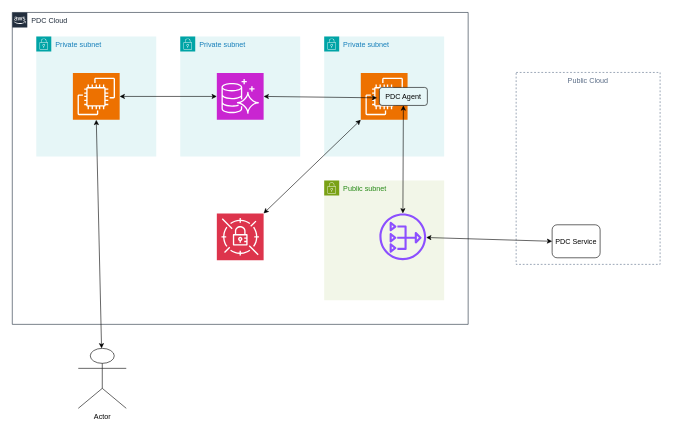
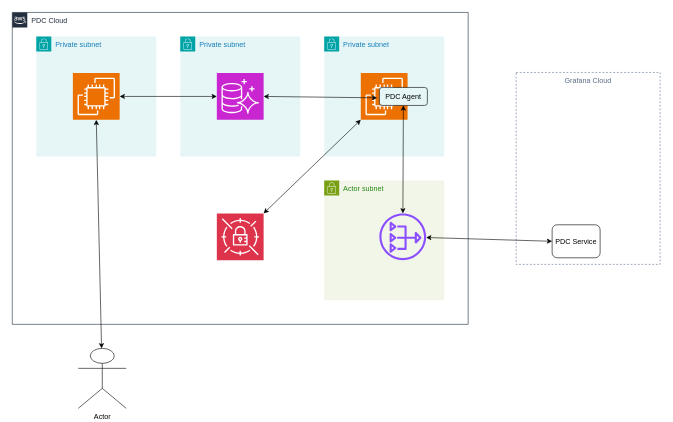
- <mxCell id="17" value="Public Cloud" style="fillColor=none;strokeColor=#5A6C86;dashed=1;verticalAlign=top;fontStyle=0;fontColor=#5A6C86;whiteSpace=wrap;html=1;" vertex="1" parent="1"><mxGeometry x="860" y="120" width="240" height="320" as="geometry" /></mxCell>
+ <mxCell id="17" value="Grafana Cloud" style="fillColor=none;strokeColor=#5A6C86;dashed=1;verticalAlign=top;fontStyle=0;fontColor=#5A6C86;whiteSpace=wrap;html=1;" vertex="1" parent="1"><mxGeometry x="860" y="120" width="240" height="320" as="geometry" /></mxCell>
- <mxCell id="7" value="Public subnet" style="points=[[0,0],[0.25,0],[0.5,0],[0.75,0],[1,0],[1,0.25],[1,0.5],[1,0.75],[1,1],[0.75,1],[0.5,1],[0.25,1],[0,1],[0,0.75],[0,0.5],[0,0.25]];outlineConnect=0;gradientColor=none;html=1;whiteSpace=wrap;fontSize=12;fontStyle=0;container=1;pointerEvents=0;collapsible=0;recursiveResize=0;shape=mxgraph.aws4.group;grIcon=mxgraph.aws4.group_security_group;grStroke=0;strokeColor=#7AA116;fillColor=#F2F6E8;verticalAlign=top;align=left;spacingLeft=30;fontColor=#248814;dashed=0;" vertex="1" parent="2"><mxGeometry x="520" y="280" width="200" height="200" as="geometry" /></mxCell>
+ <mxCell id="7" value="Actor subnet" style="points=[[0,0],[0.25,0],[0.5,0],[0.75,0],[1,0],[1,0.25],[1,0.5],[1,0.75],[1,1],[0.75,1],[0.5,1],[0.25,1],[0,1],[0,0.75],[0,0.5],[0,0.25]];outlineConnect=0;gradientColor=none;html=1;whiteSpace=wrap;fontSize=12;fontStyle=0;container=1;pointerEvents=0;collapsible=0;recursiveResize=0;shape=mxgraph.aws4.group;grIcon=mxgraph.aws4.group_security_group;grStroke=0;strokeColor=#7AA116;fillColor=#F2F6E8;verticalAlign=top;align=left;spacingLeft=30;fontColor=#248814;dashed=0;" vertex="1" parent="2"><mxGeometry x="520" y="280" width="200" height="200" as="geometry" /></mxCell>
